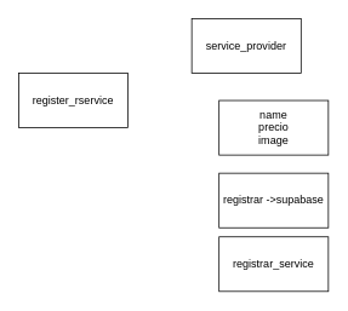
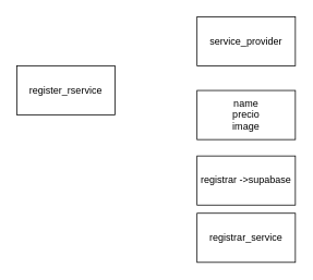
- <mxCell id="3" value="service_provider" style="rounded=0;whiteSpace=wrap;html=1;" vertex="1" parent="1"><mxGeometry x="210" y="20" width="120" height="60" as="geometry" /></mxCell>
+ <mxCell id="3" value="service_provider" style="rounded=0;whiteSpace=wrap;html=1;" vertex="1" parent="1"><mxGeometry x="240" y="20" width="120" height="60" as="geometry" /></mxCell>
